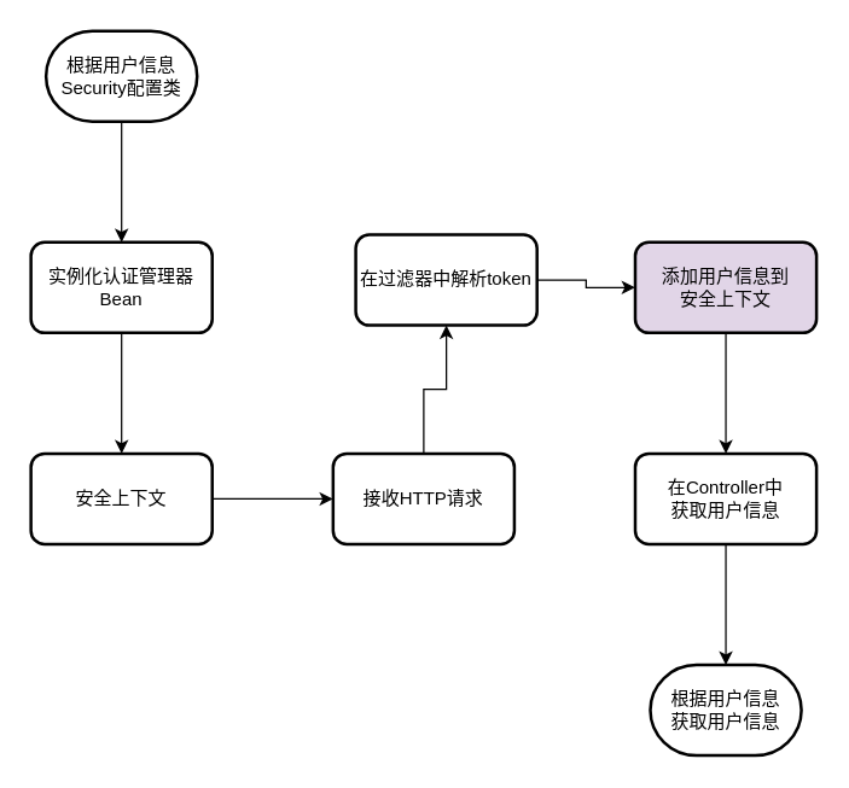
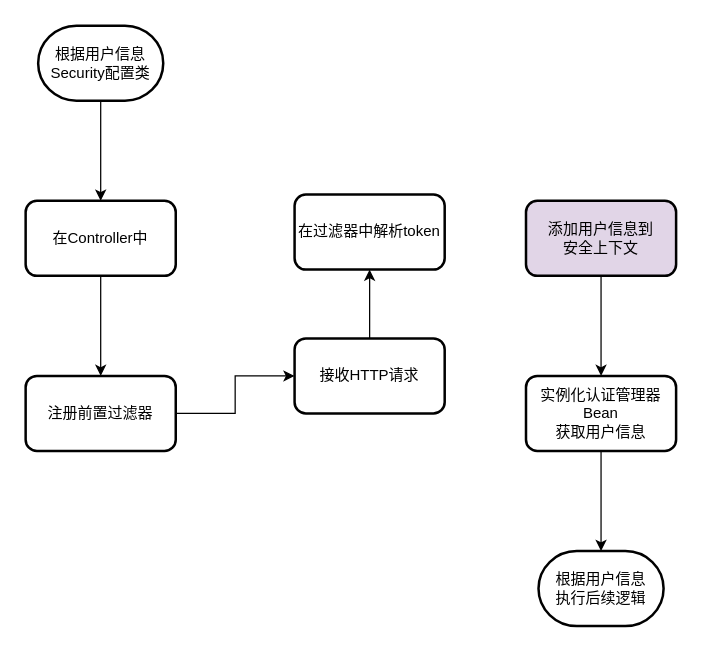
- <mxCell id="10" value="" style="edgeStyle=orthogonalEdgeStyle;rounded=0;orthogonalLoop=1;jettySize=auto;html=1;" edge="1" parent="1" source="11" target="13"><mxGeometry relative="1" as="geometry" /></mxCell>
- <mxCell id="5" value="实例化认证管理器Bean" style="rounded=1;whiteSpace=wrap;html=1;strokeWidth=2;" vertex="1" parent="1"><mxGeometry x="20" y="160" width="120" height="60" as="geometry" /></mxCell>
+ <mxCell id="5" value="在Controller中" style="rounded=1;whiteSpace=wrap;html=1;strokeWidth=2;" vertex="1" parent="1"><mxGeometry x="20" y="160" width="120" height="60" as="geometry" /></mxCell>
- <mxCell id="7" value="安全上下文" style="rounded=1;whiteSpace=wrap;html=1;strokeWidth=2;" vertex="1" parent="1"><mxGeometry x="20" y="300" width="120" height="60" as="geometry" /></mxCell>
+ <mxCell id="7" value="注册前置过滤器" style="rounded=1;whiteSpace=wrap;html=1;strokeWidth=2;" vertex="1" parent="1"><mxGeometry x="20" y="300" width="120" height="60" as="geometry" /></mxCell>
- <mxCell id="9" value="接收HTTP请求" style="rounded=1;whiteSpace=wrap;html=1;strokeWidth=2;" vertex="1" parent="1"><mxGeometry x="220" y="300" width="120" height="60" as="geometry" /></mxCell>
+ <mxCell id="9" value="接收HTTP请求" style="rounded=1;whiteSpace=wrap;html=1;strokeWidth=2;" vertex="1" parent="1"><mxGeometry x="235" y="270" width="120" height="60" as="geometry" /></mxCell>
- <mxCell id="15" value="在Controller中&lt;div&gt;获取用户信息&lt;/div&gt;" style="rounded=1;whiteSpace=wrap;html=1;strokeWidth=2;" vertex="1" parent="1"><mxGeometry x="420" y="300" width="120" height="60" as="geometry" /></mxCell>
+ <mxCell id="15" value="实例化认证管理器Bean&lt;div&gt;获取用户信息&lt;/div&gt;" style="rounded=1;whiteSpace=wrap;html=1;strokeWidth=2;" vertex="1" parent="1"><mxGeometry x="420" y="300" width="120" height="60" as="geometry" /></mxCell>
- <mxCell id="16" value="根据用户信息&lt;div&gt;获取用户信息&lt;/div&gt;" style="strokeWidth=2;html=1;shape=mxgraph.flowchart.terminator;whiteSpace=wrap;" vertex="1" parent="1"><mxGeometry x="430" y="440" width="100" height="60" as="geometry" /></mxCell>
+ <mxCell id="16" value="根据用户信息&lt;div&gt;执行后续逻辑&lt;/div&gt;" style="strokeWidth=2;html=1;shape=mxgraph.flowchart.terminator;whiteSpace=wrap;" vertex="1" parent="1"><mxGeometry x="430" y="440" width="100" height="60" as="geometry" /></mxCell>
